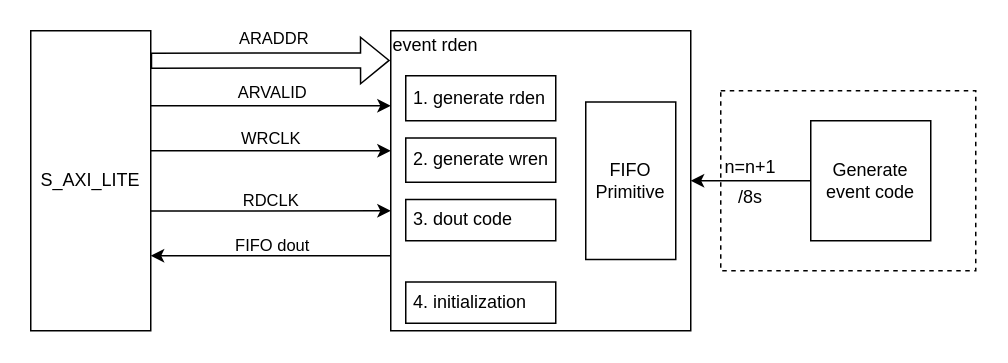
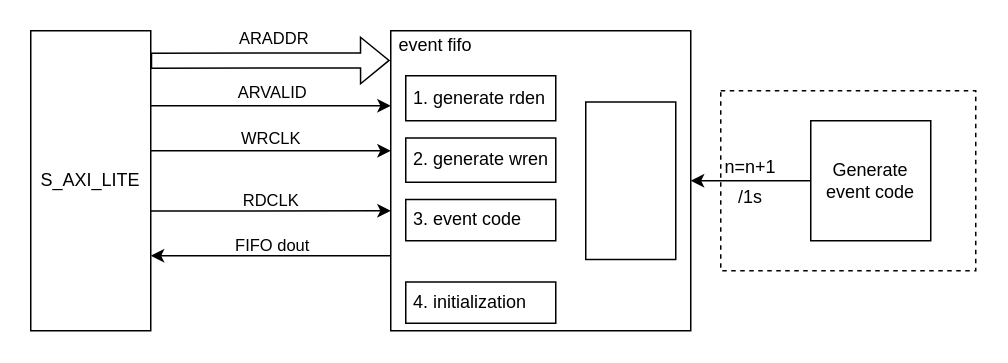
- <mxCell id="24" value="event rden" style="text;html=1;strokeColor=none;fillColor=none;align=center;verticalAlign=middle;whiteSpace=wrap;rounded=0;dashed=1;" vertex="1" parent="1"><mxGeometry x="260" y="20" width="60" height="20" as="geometry" /></mxCell>
+ <mxCell id="24" value="event fifo" style="text;html=1;strokeColor=none;fillColor=none;align=center;verticalAlign=middle;whiteSpace=wrap;rounded=0;dashed=1;" vertex="1" parent="1"><mxGeometry x="260" y="20" width="60" height="20" as="geometry" /></mxCell>
- <mxCell id="19" value="&lt;div&gt;FIFO&lt;/div&gt;&lt;div&gt;Primitive&lt;/div&gt;" style="text;html=1;strokeColor=none;fillColor=none;align=center;verticalAlign=middle;whiteSpace=wrap;rounded=0;" vertex="1" parent="1"><mxGeometry x="390" y="105" width="60" height="30" as="geometry" /></mxCell>
- <mxCell id="17" value="/8s" style="text;html=1;strokeColor=none;fillColor=none;align=center;verticalAlign=middle;whiteSpace=wrap;rounded=0;" vertex="1" parent="1"><mxGeometry x="480" y="120" width="40" height="21" as="geometry" /></mxCell>
+ <mxCell id="17" value="/1s" style="text;html=1;strokeColor=none;fillColor=none;align=center;verticalAlign=middle;whiteSpace=wrap;rounded=0;" vertex="1" parent="1"><mxGeometry x="480" y="120" width="40" height="21" as="geometry" /></mxCell>
- <mxCell id="23" value="&amp;nbsp;3. dout code" style="rounded=0;whiteSpace=wrap;html=1;fillColor=none;align=left;" vertex="1" parent="1"><mxGeometry x="270" y="132.5" width="100" height="27.5" as="geometry" /></mxCell>
+ <mxCell id="23" value="&amp;nbsp;3. event code" style="rounded=0;whiteSpace=wrap;html=1;fillColor=none;align=left;" vertex="1" parent="1"><mxGeometry x="270" y="132.5" width="100" height="27.5" as="geometry" /></mxCell>
